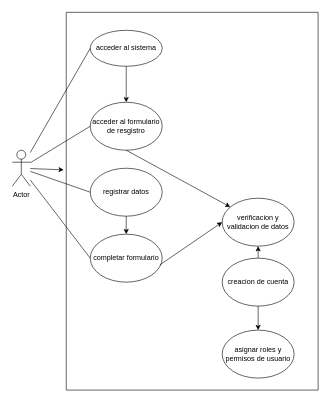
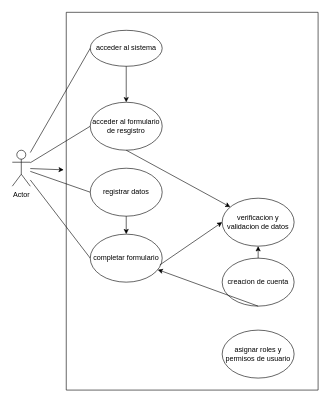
- <mxCell id="17" value="" style="endArrow=classic;html=1;rounded=0;entryX=0.5;entryY=0;entryDx=0;entryDy=0;exitX=0.5;exitY=1;exitDx=0;exitDy=0;" edge="1" parent="1" source="7" target="10"><mxGeometry width="50" height="50" relative="1" as="geometry"><mxPoint x="250" y="290" as="sourcePoint" /><mxPoint x="250" y="320" as="targetPoint" /></mxGeometry></mxCell>
+ <mxCell id="17" value="" style="endArrow=classic;html=1;rounded=0;exitX=0.5;exitY=1;exitDx=0;exitDy=0;" edge="1" parent="1" source="7" target="9"><mxGeometry width="50" height="50" relative="1" as="geometry"><mxPoint x="250" y="290" as="sourcePoint" /><mxPoint x="250" y="320" as="targetPoint" /></mxGeometry></mxCell>
